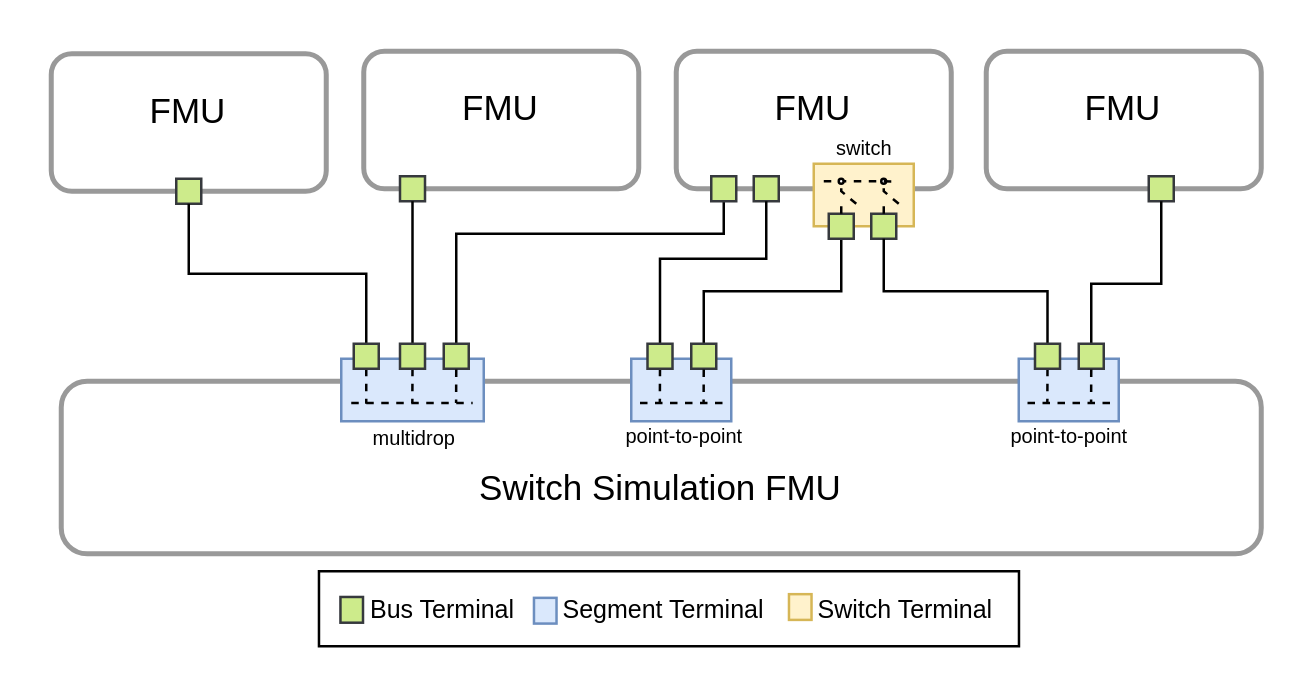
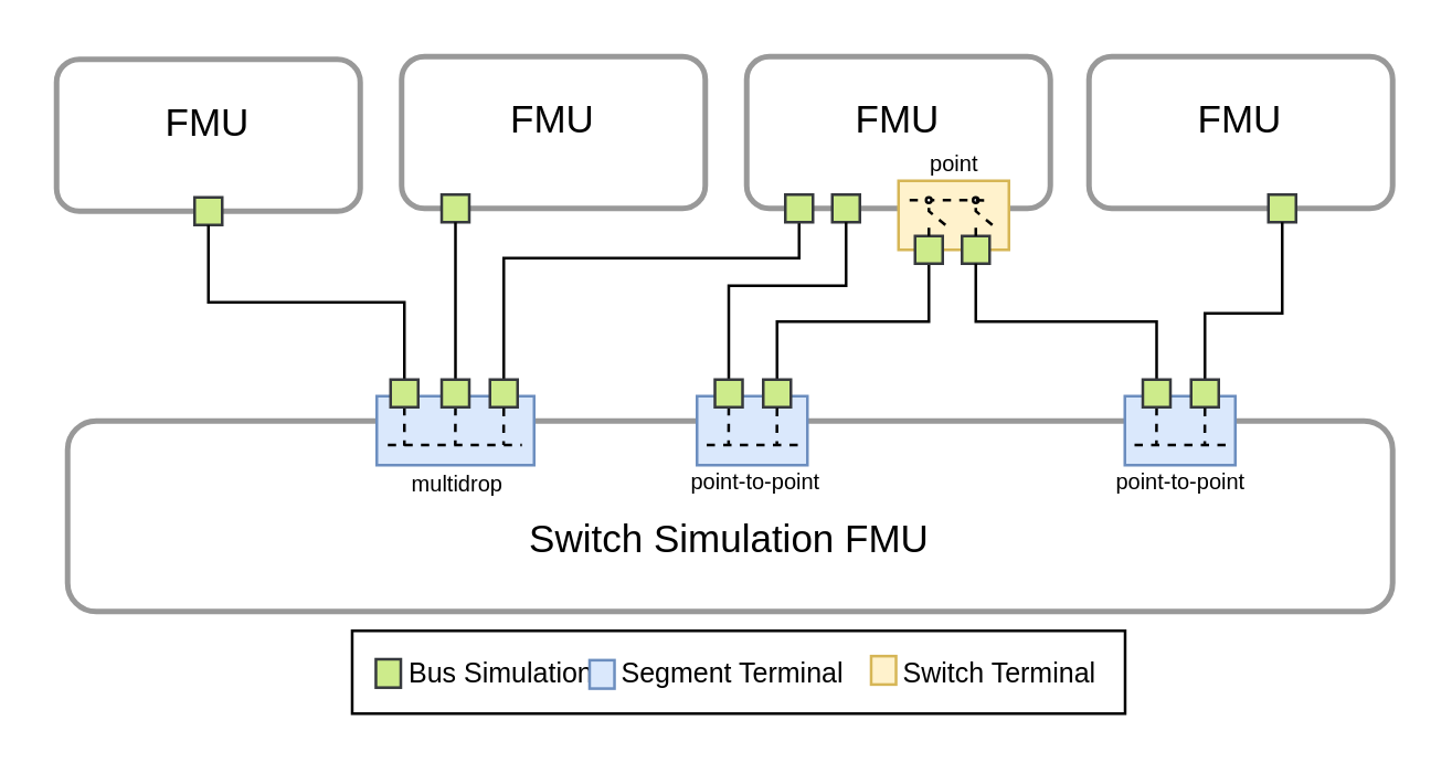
- <mxCell id="60" value="switch" style="text;html=1;align=center;verticalAlign=middle;resizable=0;points=[];autosize=1;strokeColor=none;fillColor=none;fontSize=8;" parent="1" vertex="1"><mxGeometry x="320" y="49" width="50" height="20" as="geometry" /></mxCell>
+ <mxCell id="60" value="point" style="text;html=1;align=center;verticalAlign=middle;resizable=0;points=[];autosize=1;strokeColor=none;fillColor=none;fontSize=8;" parent="1" vertex="1"><mxGeometry x="320" y="49" width="50" height="20" as="geometry" /></mxCell>
- <mxCell id="62" value="Bus Terminal" style="text;html=1;align=left;verticalAlign=middle;resizable=0;points=[];autosize=1;strokeColor=none;fillColor=none;fontSize=10;container=0;" parent="1" vertex="1"><mxGeometry x="145.5" y="228" width="80" height="30" as="geometry" /></mxCell>
+ <mxCell id="62" value="Bus Simulation" style="text;html=1;align=left;verticalAlign=middle;resizable=0;points=[];autosize=1;strokeColor=none;fillColor=none;fontSize=10;container=0;" parent="1" vertex="1"><mxGeometry x="145.5" y="228" width="80" height="30" as="geometry" /></mxCell>
